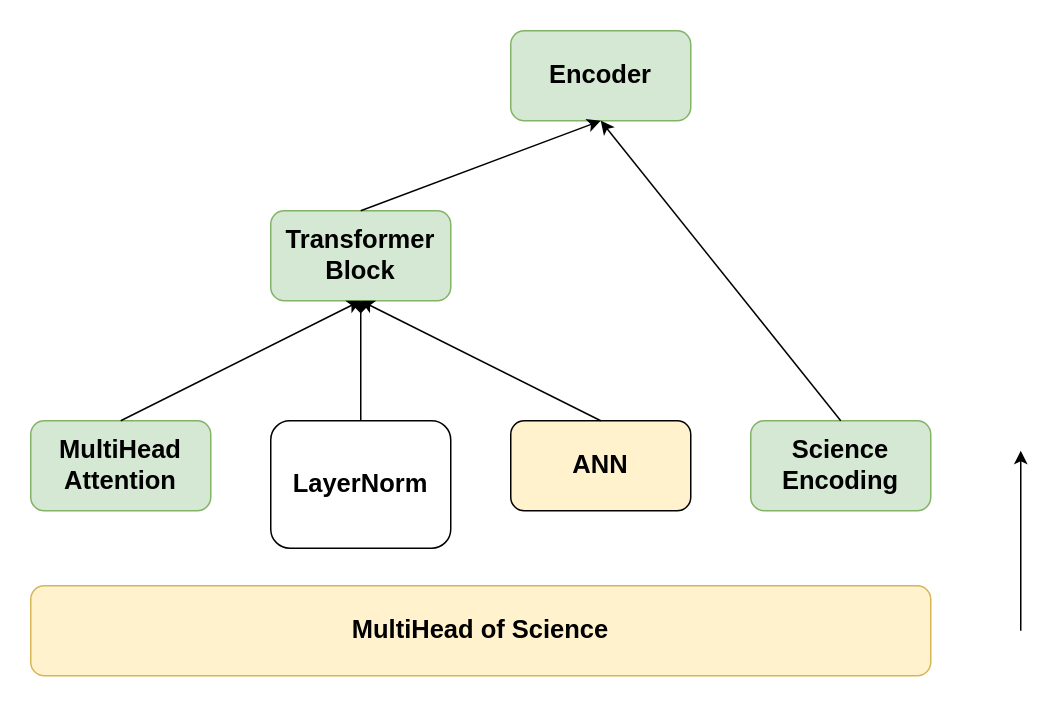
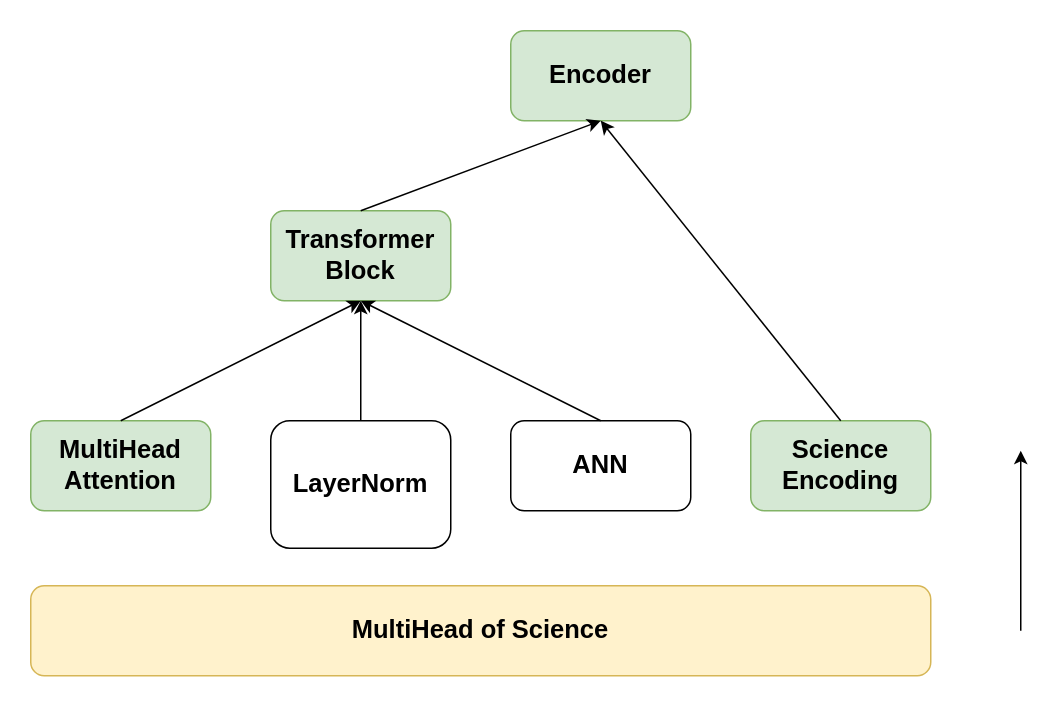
- <mxCell id="9" value="" style="endArrow=diamond;html=1;rounded=0;entryX=0.5;entryY=1;entryDx=0;entryDy=0;exitX=0.5;exitY=0;exitDx=0;exitDy=0;" edge="1" parent="1" source="3" target="6"><mxGeometry width="50" height="50" relative="1" as="geometry"><mxPoint x="250" y="280" as="sourcePoint" /><mxPoint x="300" y="230" as="targetPoint" /></mxGeometry></mxCell>
+ <mxCell id="9" value="" style="endArrow=classic;html=1;rounded=0;entryX=0.5;entryY=1;entryDx=0;entryDy=0;exitX=0.5;exitY=0;exitDx=0;exitDy=0;" edge="1" parent="1" source="3" target="6"><mxGeometry width="50" height="50" relative="1" as="geometry"><mxPoint x="250" y="280" as="sourcePoint" /><mxPoint x="300" y="230" as="targetPoint" /></mxGeometry></mxCell>
- <mxCell id="4" value="ANN" style="rounded=1;whiteSpace=wrap;html=1;fontStyle=1;fontSize=17;fillColor=#fff2cc;" vertex="1" parent="1"><mxGeometry x="340" y="280" width="120" height="60" as="geometry" /></mxCell>
+ <mxCell id="4" value="ANN" style="rounded=1;whiteSpace=wrap;html=1;fontStyle=1;fontSize=17;" vertex="1" parent="1"><mxGeometry x="340" y="280" width="120" height="60" as="geometry" /></mxCell>
